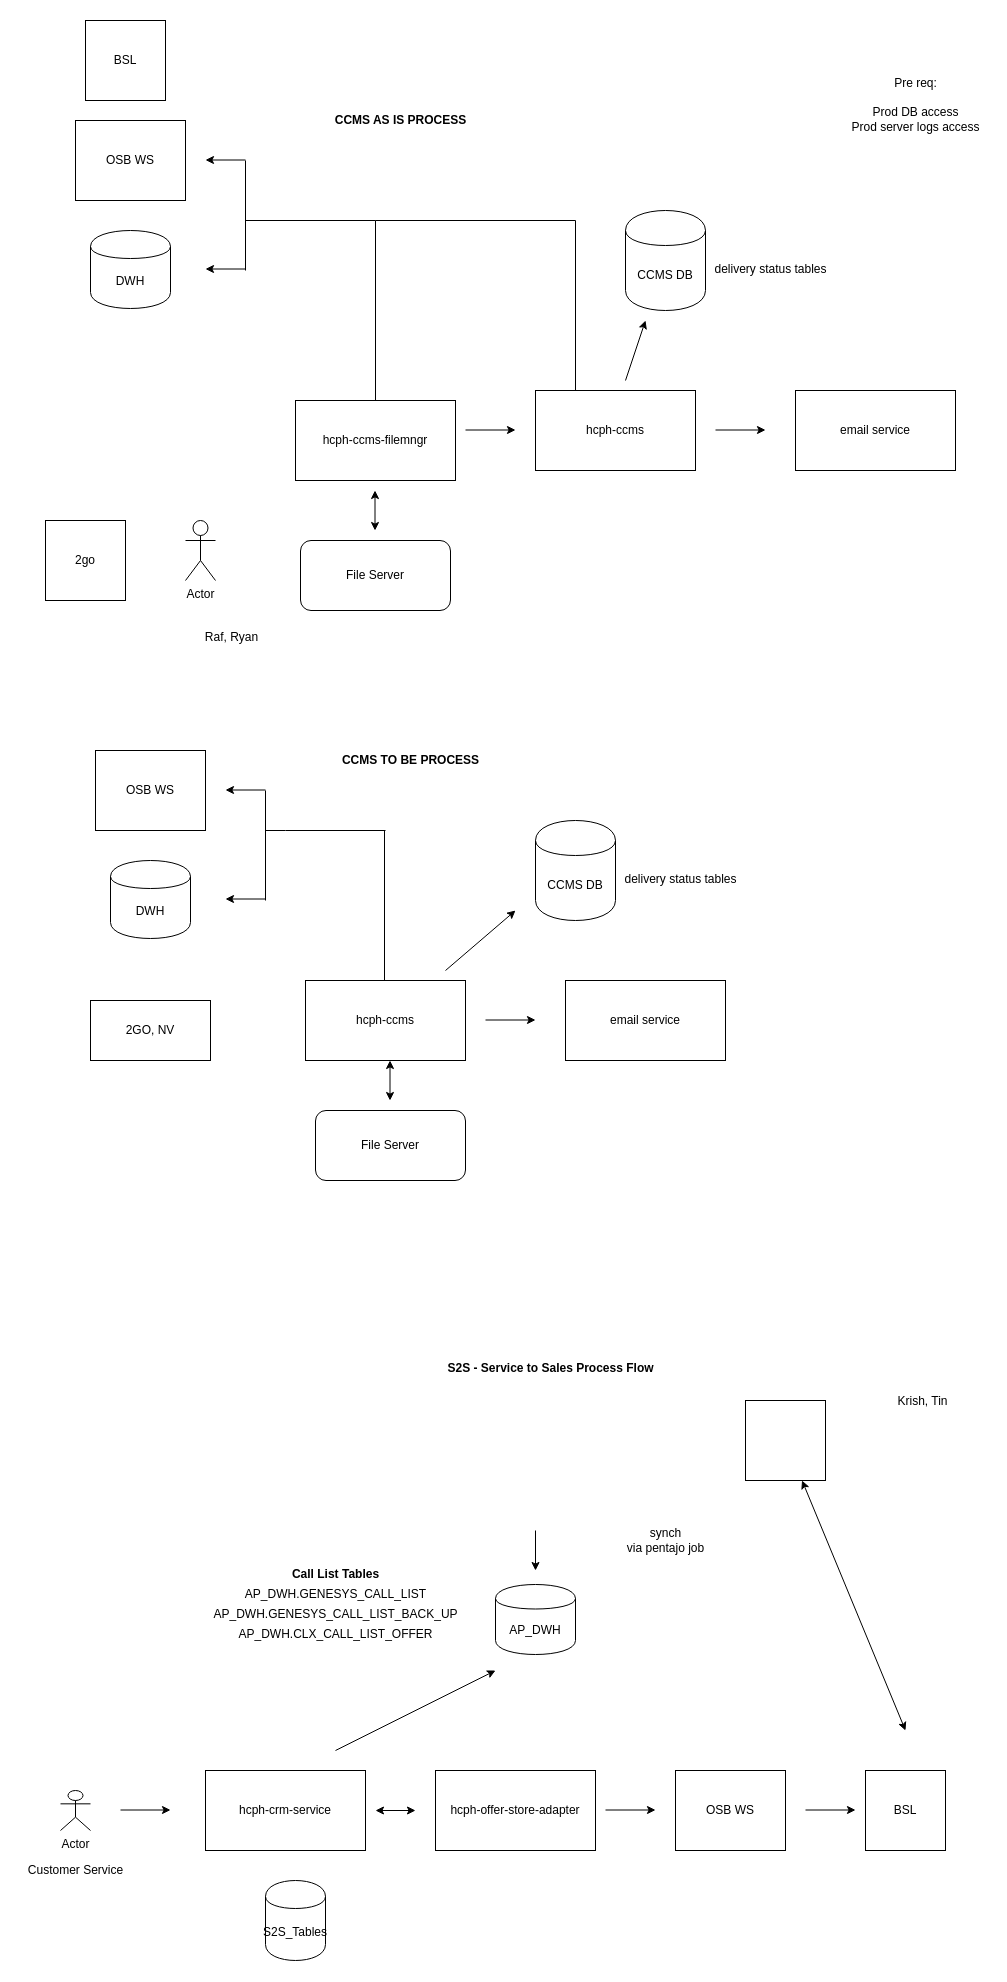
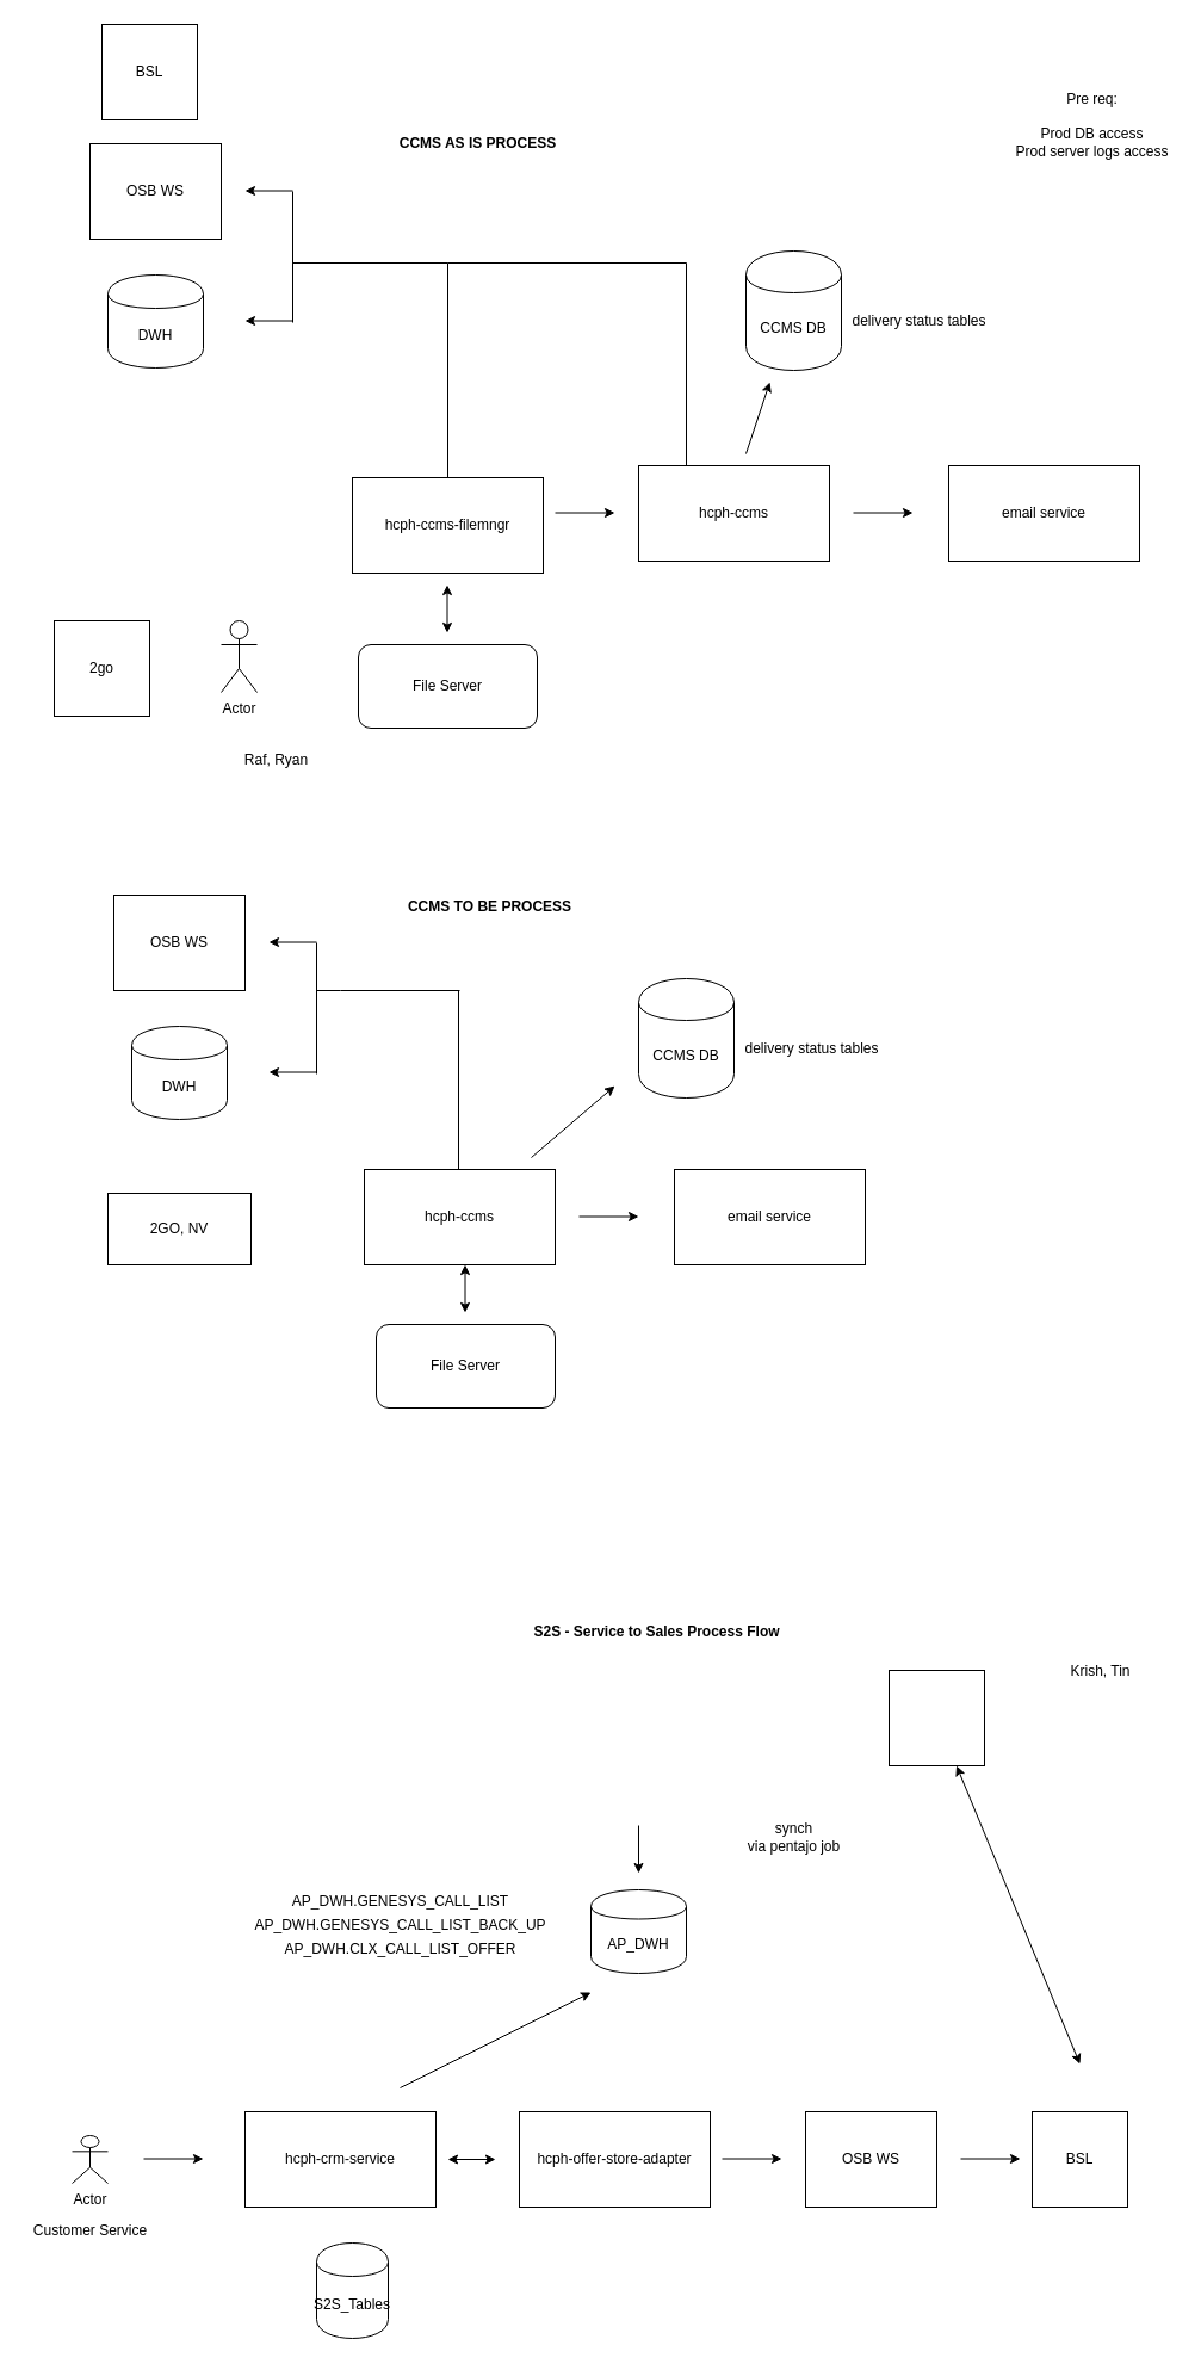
- <mxCell id="44" value="&lt;b&gt;Call List Tables&lt;/b&gt;" style="text;html=1;align=center;verticalAlign=middle;resizable=0;points=[];autosize=1;" vertex="1" parent="1"><mxGeometry x="285" y="1564" width="100" height="20" as="geometry" /></mxCell>
